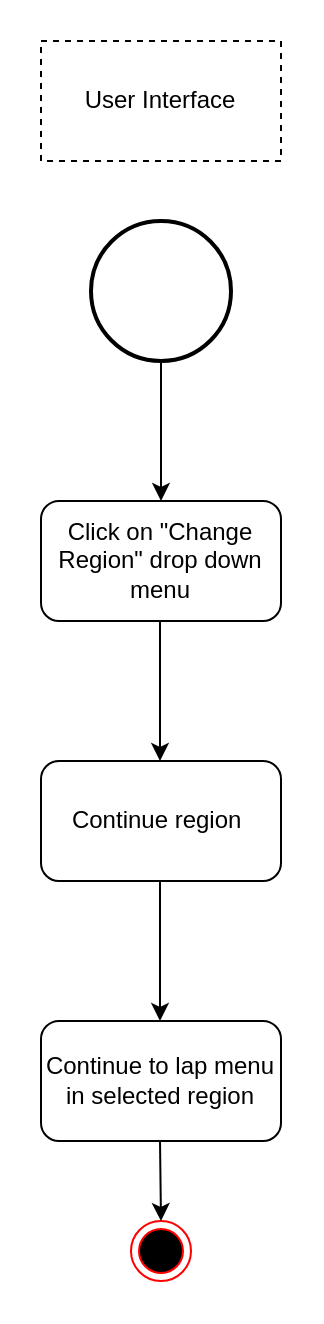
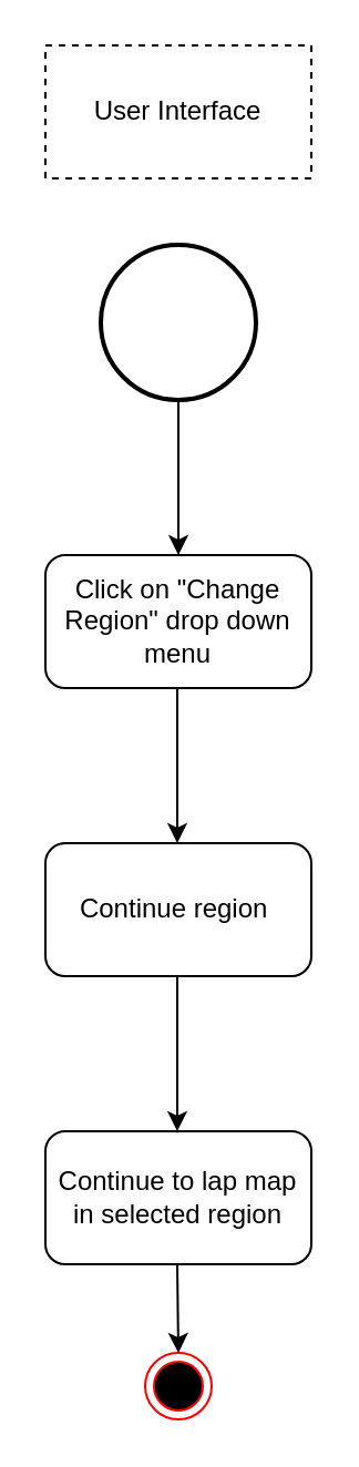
- <mxCell id="10" value="Continue to lap menu in selected region" style="rounded=1;whiteSpace=wrap;html=1;" vertex="1" parent="1"><mxGeometry x="20" y="510" width="120" height="60" as="geometry" /></mxCell>
+ <mxCell id="10" value="Continue to lap map in selected region" style="rounded=1;whiteSpace=wrap;html=1;" vertex="1" parent="1"><mxGeometry x="20" y="510" width="120" height="60" as="geometry" /></mxCell>
